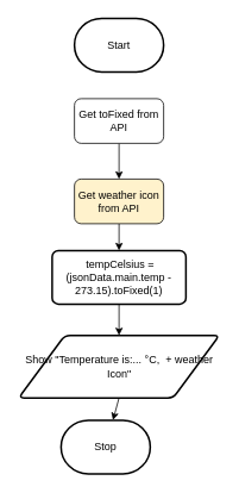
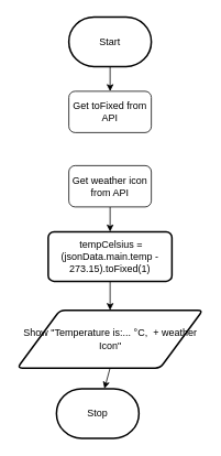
+ <mxCell id="11" value="" style="edgeStyle=none;html=1;" parent="1" source="3" target="12" edge="1"><mxGeometry relative="1" as="geometry"><mxPoint x="133" y="100" as="sourcePoint" /><mxPoint x="133" y="180" as="targetPoint" /></mxGeometry></mxCell>
- <mxCell id="2" value="" style="edgeStyle=none;html=1;" parent="1" source="12" target="10" edge="1"><mxGeometry relative="1" as="geometry" /></mxCell>
- <mxCell id="10" value="Get weather icon&lt;div&gt;from API&lt;/div&gt;" style="html=1;dashed=0;whiteSpace=wrap;rounded=1;fillColor=#fff2cc;" parent="1" vertex="1"><mxGeometry x="83" y="200" width="100" height="50" as="geometry" /></mxCell>
+ <mxCell id="10" value="Get weather icon&lt;div&gt;from API&lt;/div&gt;" style="html=1;dashed=0;whiteSpace=wrap;rounded=1;" parent="1" vertex="1"><mxGeometry x="83" y="200" width="100" height="50" as="geometry" /></mxCell>
